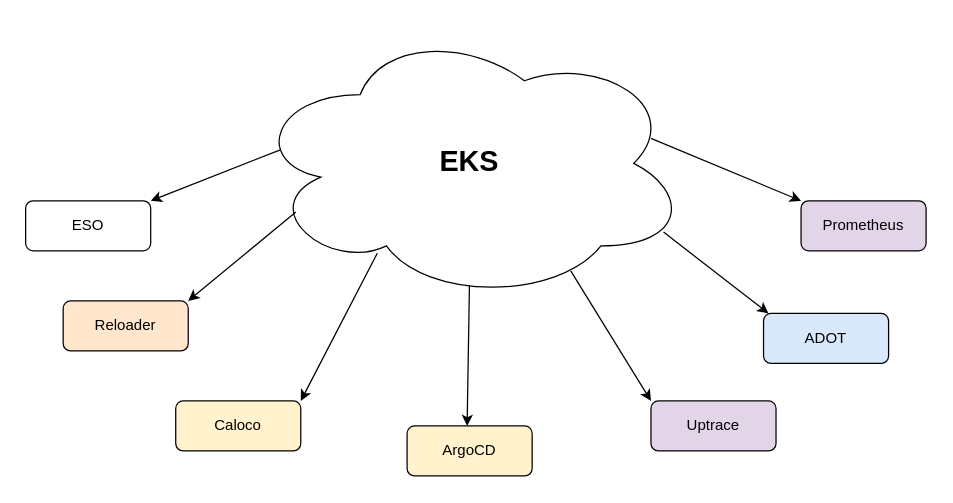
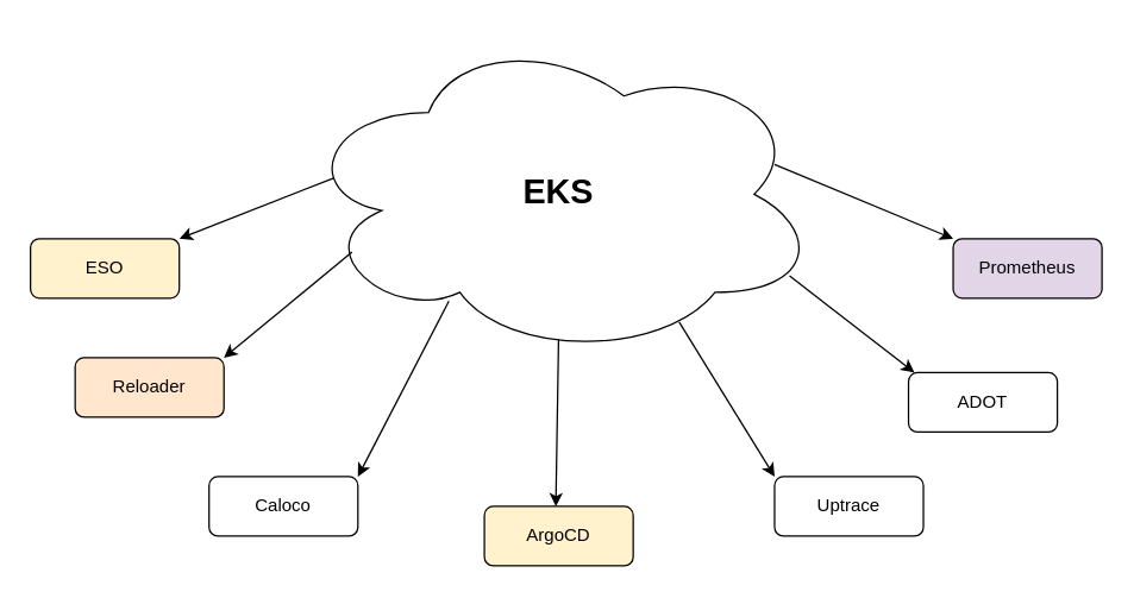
- <mxCell id="10" value="ESO" style="rounded=1;whiteSpace=wrap;html=1;" vertex="1" parent="1"><mxGeometry x="20" y="160" width="100" height="40" as="geometry" /></mxCell>
+ <mxCell id="10" value="ESO" style="rounded=1;whiteSpace=wrap;html=1;fillColor=#fff2cc;" vertex="1" parent="1"><mxGeometry x="20" y="160" width="100" height="40" as="geometry" /></mxCell>
- <mxCell id="15" value="ADOT" style="rounded=1;whiteSpace=wrap;html=1;fillColor=#dae8fc;" vertex="1" parent="1"><mxGeometry x="610" y="250" width="100" height="40" as="geometry" /></mxCell>
+ <mxCell id="15" value="ADOT" style="rounded=1;whiteSpace=wrap;html=1;" vertex="1" parent="1"><mxGeometry x="610" y="250" width="100" height="40" as="geometry" /></mxCell>
- <mxCell id="12" value="Caloco" style="rounded=1;whiteSpace=wrap;html=1;fillColor=#fff2cc;" vertex="1" parent="1"><mxGeometry x="140" y="320" width="100" height="40" as="geometry" /></mxCell>
+ <mxCell id="12" value="Caloco" style="rounded=1;whiteSpace=wrap;html=1;" vertex="1" parent="1"><mxGeometry x="140" y="320" width="100" height="40" as="geometry" /></mxCell>
- <mxCell id="14" value="Uptrace" style="rounded=1;whiteSpace=wrap;html=1;fillColor=#e1d5e7;" vertex="1" parent="1"><mxGeometry x="520" y="320" width="100" height="40" as="geometry" /></mxCell>
+ <mxCell id="14" value="Uptrace" style="rounded=1;whiteSpace=wrap;html=1;" vertex="1" parent="1"><mxGeometry x="520" y="320" width="100" height="40" as="geometry" /></mxCell>
